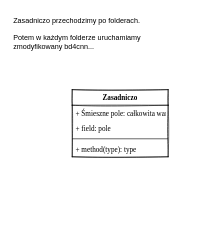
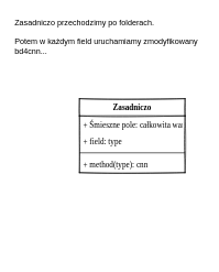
- <mxCell id="2" value="Zasadniczo przechodzimy po folderach.&lt;br&gt;&lt;br&gt;Potem w każdym folderze uruchamiamy zmodyfikowany bd4cnn..." style="text;html=1;strokeColor=none;fillColor=none;align=left;verticalAlign=top;whiteSpace=wrap;rounded=0;sketch=1;" vertex="1" parent="1"><mxGeometry x="20" y="20" width="290" height="370" as="geometry" /></mxCell>
+ <mxCell id="2" value="Zasadniczo przechodzimy po folderach.&lt;br&gt;&lt;br&gt;Potem w każdym field uruchamiamy zmodyfikowany bd4cnn..." style="text;html=1;strokeColor=none;fillColor=none;align=left;verticalAlign=top;whiteSpace=wrap;rounded=0;sketch=1;" vertex="1" parent="1"><mxGeometry x="20" y="20" width="290" height="370" as="geometry" /></mxCell>
- <mxCell id="5" value="+ field: pole" style="text;strokeColor=none;fillColor=none;align=left;verticalAlign=top;spacingLeft=4;spacingRight=4;overflow=hidden;rotatable=0;points=[[0,0.5],[1,0.5]];portConstraint=eastwest;fontFamily=Caveat;fontSource=https%3A%2F%2Ffonts.googleapis.com%2Fcss%3Ffamily%3DCaveat;" vertex="1" parent="3"><mxGeometry y="52" width="160" height="26" as="geometry" /></mxCell>
+ <mxCell id="5" value="+ field: type" style="text;strokeColor=none;fillColor=none;align=left;verticalAlign=top;spacingLeft=4;spacingRight=4;overflow=hidden;rotatable=0;points=[[0,0.5],[1,0.5]];portConstraint=eastwest;fontFamily=Caveat;fontSource=https%3A%2F%2Ffonts.googleapis.com%2Fcss%3Ffamily%3DCaveat;" vertex="1" parent="3"><mxGeometry y="52" width="160" height="26" as="geometry" /></mxCell>
- <mxCell id="7" value="+ method(type): type" style="text;strokeColor=none;fillColor=none;align=left;verticalAlign=top;spacingLeft=4;spacingRight=4;overflow=hidden;rotatable=0;points=[[0,0.5],[1,0.5]];portConstraint=eastwest;fontFamily=Caveat;fontSource=https%3A%2F%2Ffonts.googleapis.com%2Fcss%3Ffamily%3DCaveat;" vertex="1" parent="3"><mxGeometry y="86" width="160" height="26" as="geometry" /></mxCell>
+ <mxCell id="7" value="+ method(type): cnn" style="text;strokeColor=none;fillColor=none;align=left;verticalAlign=top;spacingLeft=4;spacingRight=4;overflow=hidden;rotatable=0;points=[[0,0.5],[1,0.5]];portConstraint=eastwest;fontFamily=Caveat;fontSource=https%3A%2F%2Ffonts.googleapis.com%2Fcss%3Ffamily%3DCaveat;" vertex="1" parent="3"><mxGeometry y="86" width="160" height="26" as="geometry" /></mxCell>
